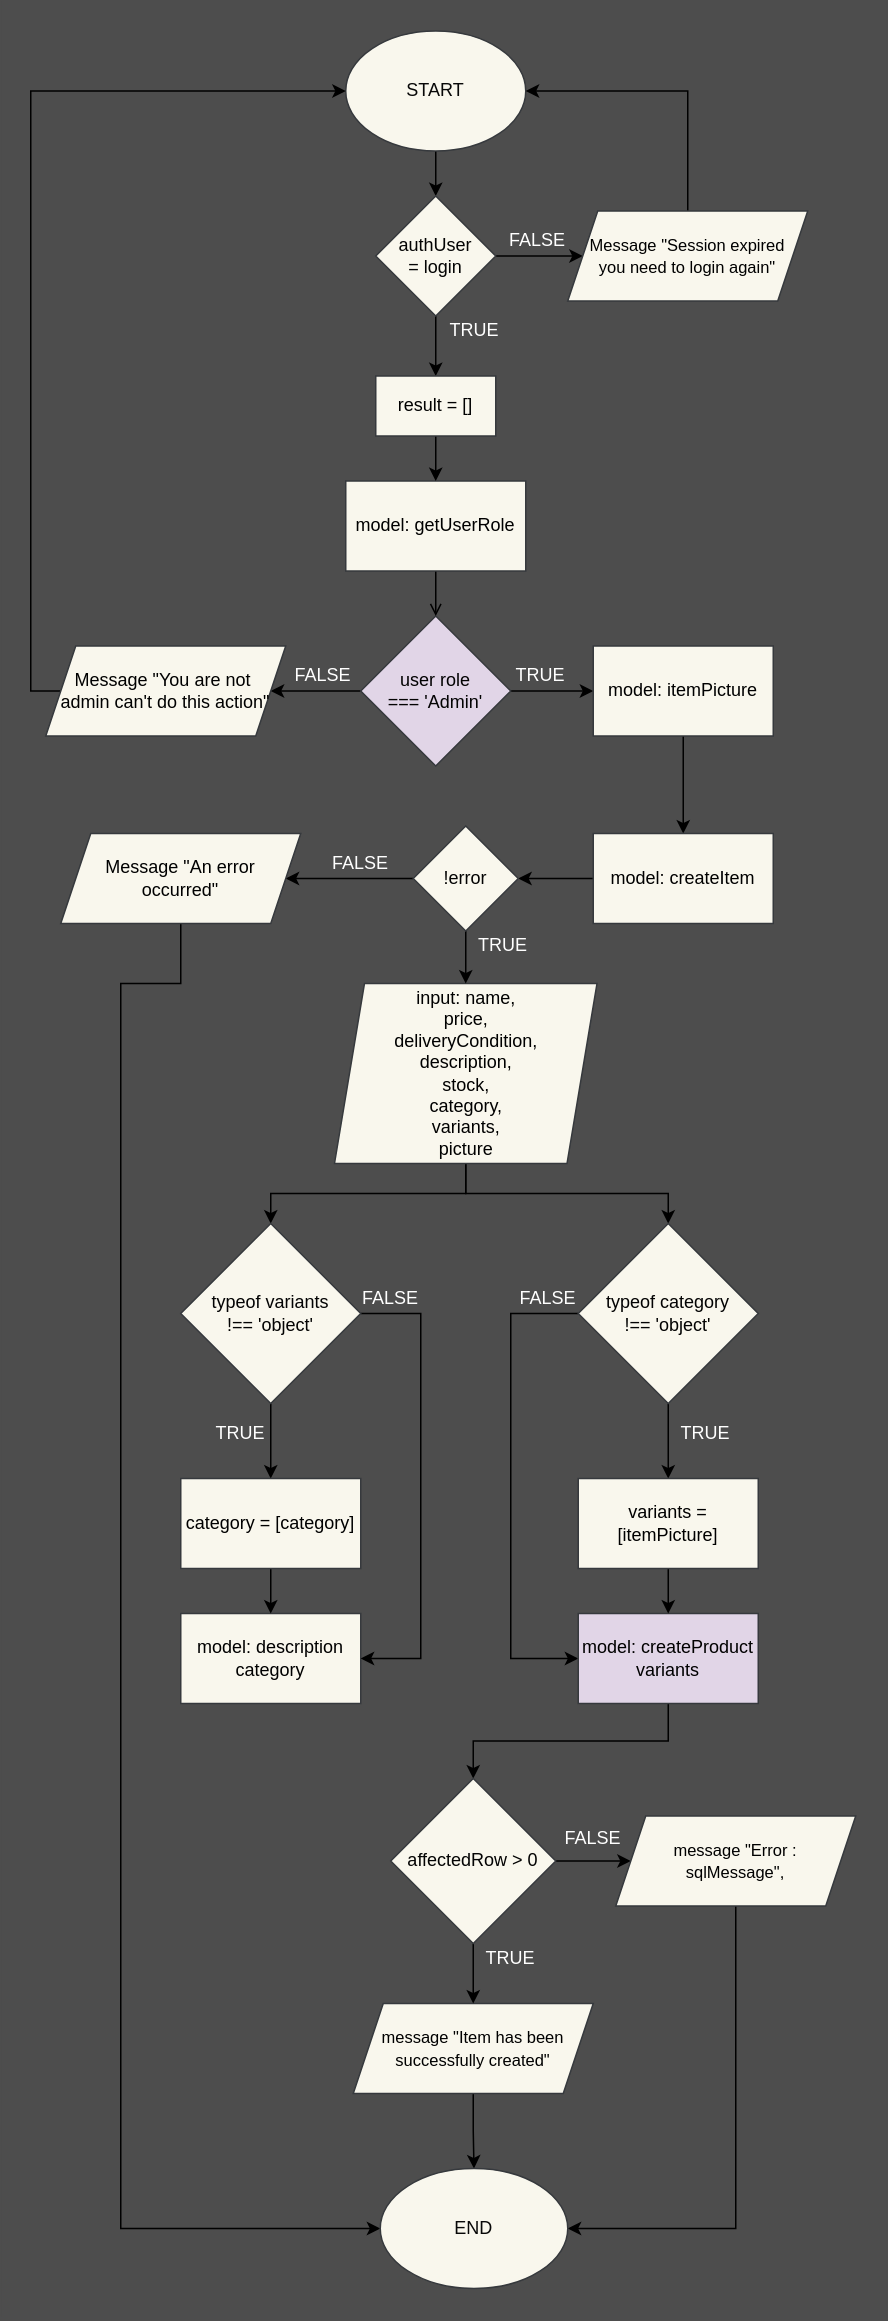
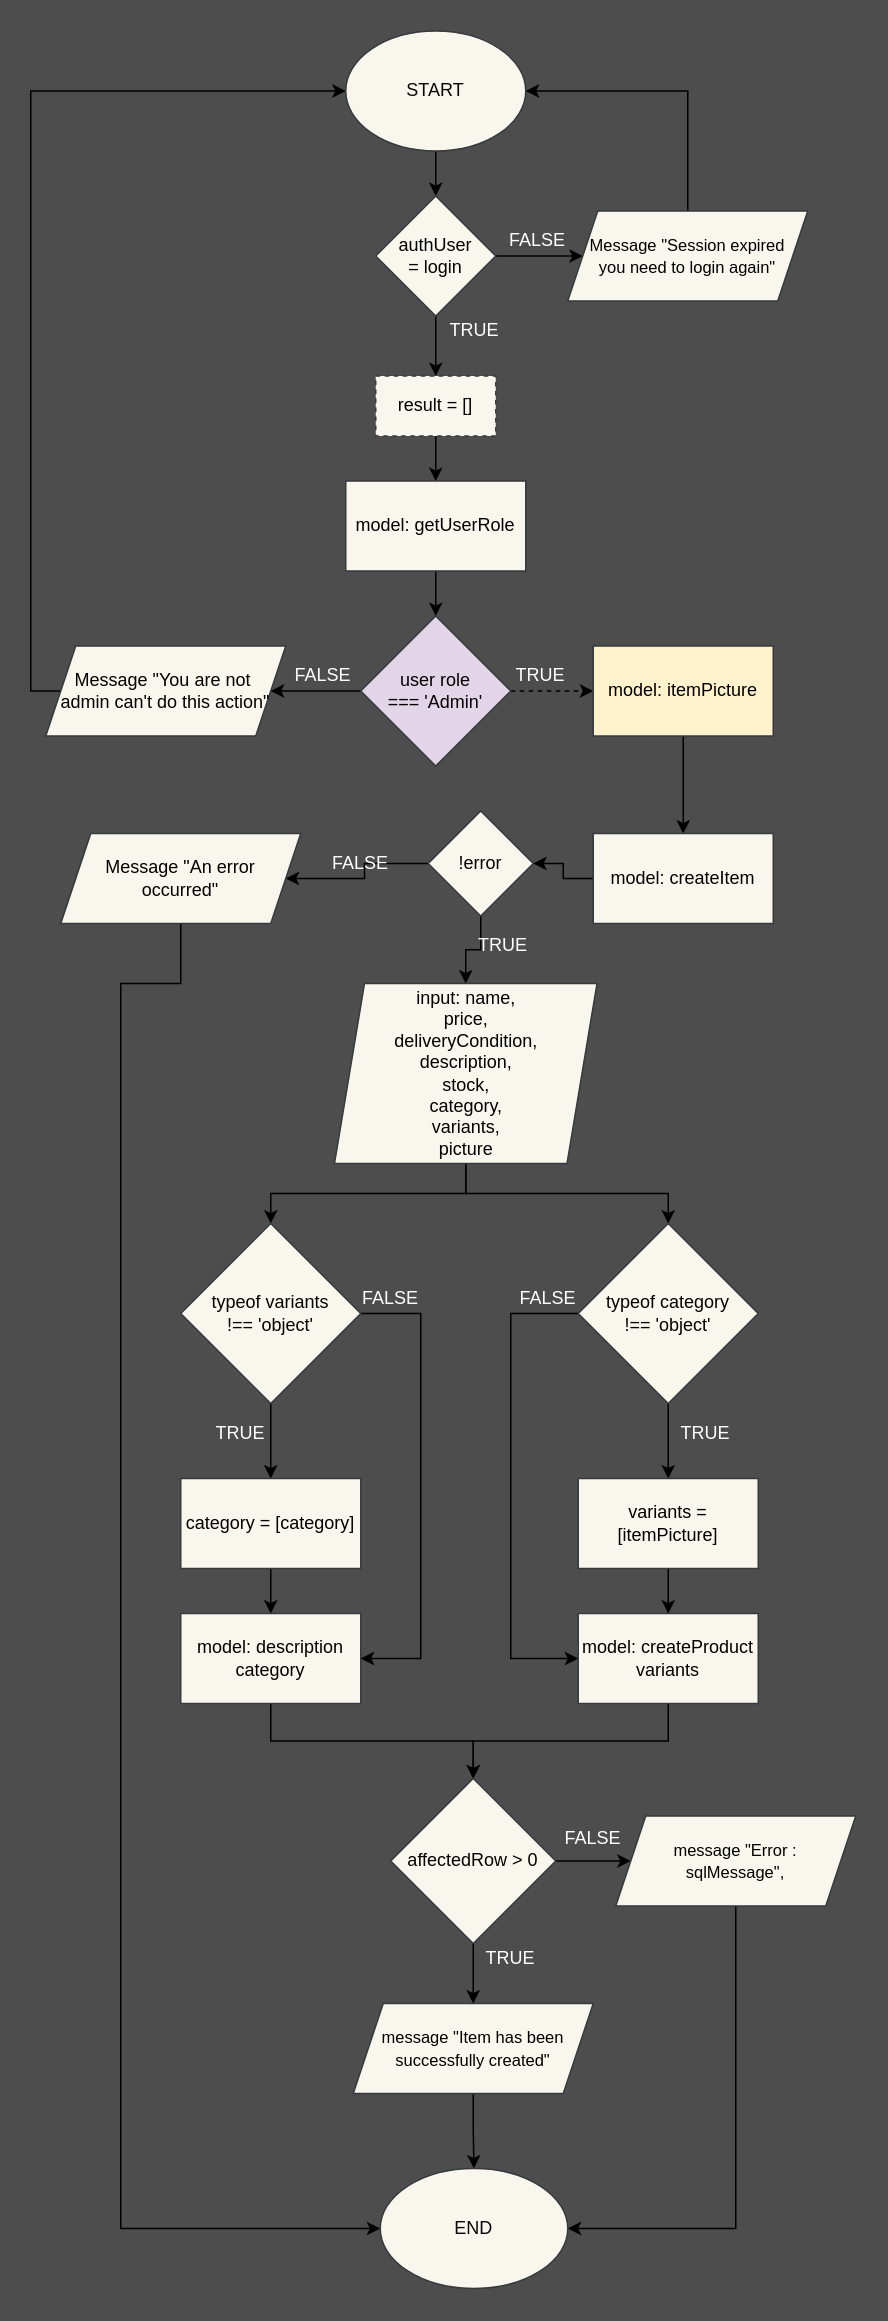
- <mxCell id="63" value="result = []" style="rounded=0;whiteSpace=wrap;html=1;fillColor=#f9f7ed;strokeColor=#36393d;fontColor=#000000;" parent="1" vertex="1"><mxGeometry x="250" y="250" width="80" height="40" as="geometry" /></mxCell>
+ <mxCell id="63" value="result = []" style="rounded=0;whiteSpace=wrap;html=1;fillColor=#f9f7ed;strokeColor=#36393d;fontColor=#000000;dashed=1;" parent="1" vertex="1"><mxGeometry x="250" y="250" width="80" height="40" as="geometry" /></mxCell>
- <mxCell id="9" value="" style="edgeStyle=orthogonalEdgeStyle;rounded=0;orthogonalLoop=1;jettySize=auto;html=1;fontColor=#000000;endArrow=open;" parent="1" source="10" target="6" edge="1"><mxGeometry relative="1" as="geometry" /></mxCell>
+ <mxCell id="9" value="" style="edgeStyle=orthogonalEdgeStyle;rounded=0;orthogonalLoop=1;jettySize=auto;html=1;fontColor=#000000;" parent="1" source="10" target="6" edge="1"><mxGeometry relative="1" as="geometry" /></mxCell>
- <mxCell id="5" value="" style="edgeStyle=orthogonalEdgeStyle;rounded=0;orthogonalLoop=1;jettySize=auto;html=1;fontColor=#FFFFFF;" parent="1" source="6" target="13" edge="1"><mxGeometry relative="1" as="geometry" /></mxCell>
+ <mxCell id="5" value="" style="edgeStyle=orthogonalEdgeStyle;rounded=0;orthogonalLoop=1;jettySize=auto;html=1;fontColor=#FFFFFF;dashed=1;" parent="1" source="6" target="13" edge="1"><mxGeometry relative="1" as="geometry" /></mxCell>
- <mxCell id="13" value="model: itemPicture" style="rounded=0;whiteSpace=wrap;html=1;fillColor=#f9f7ed;strokeColor=#36393d;fontColor=#000000;" parent="1" vertex="1"><mxGeometry x="395" y="430" width="120" height="60" as="geometry" /></mxCell>
+ <mxCell id="13" value="model: itemPicture" style="rounded=0;whiteSpace=wrap;html=1;fillColor=#fff2cc;strokeColor=#36393d;fontColor=#000000;" parent="1" vertex="1"><mxGeometry x="395" y="430" width="120" height="60" as="geometry" /></mxCell>
- <mxCell id="48" value="!error" style="rhombus;whiteSpace=wrap;html=1;fillColor=#f9f7ed;strokeColor=#36393d;fontColor=#030303;" parent="1" vertex="1"><mxGeometry x="275" y="550" width="70" height="70" as="geometry" /></mxCell>
+ <mxCell id="48" value="!error" style="rhombus;whiteSpace=wrap;html=1;fillColor=#f9f7ed;strokeColor=#36393d;fontColor=#030303;" parent="1" vertex="1"><mxGeometry x="285" y="540" width="70" height="70" as="geometry" /></mxCell>
- <mxCell id="26" value="model: createProduct&lt;br&gt;variants" style="rounded=0;whiteSpace=wrap;html=1;fillColor=#e1d5e7;strokeColor=#36393d;fontColor=#000000;" parent="1" vertex="1"><mxGeometry x="385" y="1075" width="120" height="60" as="geometry" /></mxCell>
+ <mxCell id="26" value="model: createProduct&lt;br&gt;variants" style="rounded=0;whiteSpace=wrap;html=1;fillColor=#f9f7ed;strokeColor=#36393d;fontColor=#000000;" parent="1" vertex="1"><mxGeometry x="385" y="1075" width="120" height="60" as="geometry" /></mxCell>
+ <mxCell id="23" style="edgeStyle=orthogonalEdgeStyle;rounded=0;orthogonalLoop=1;jettySize=auto;html=1;fontSize=12;fontColor=#FFFFFF;exitX=0.5;exitY=1;exitDx=0;exitDy=0;" parent="1" source="24" target="42" edge="1"><mxGeometry relative="1" as="geometry" /></mxCell>
